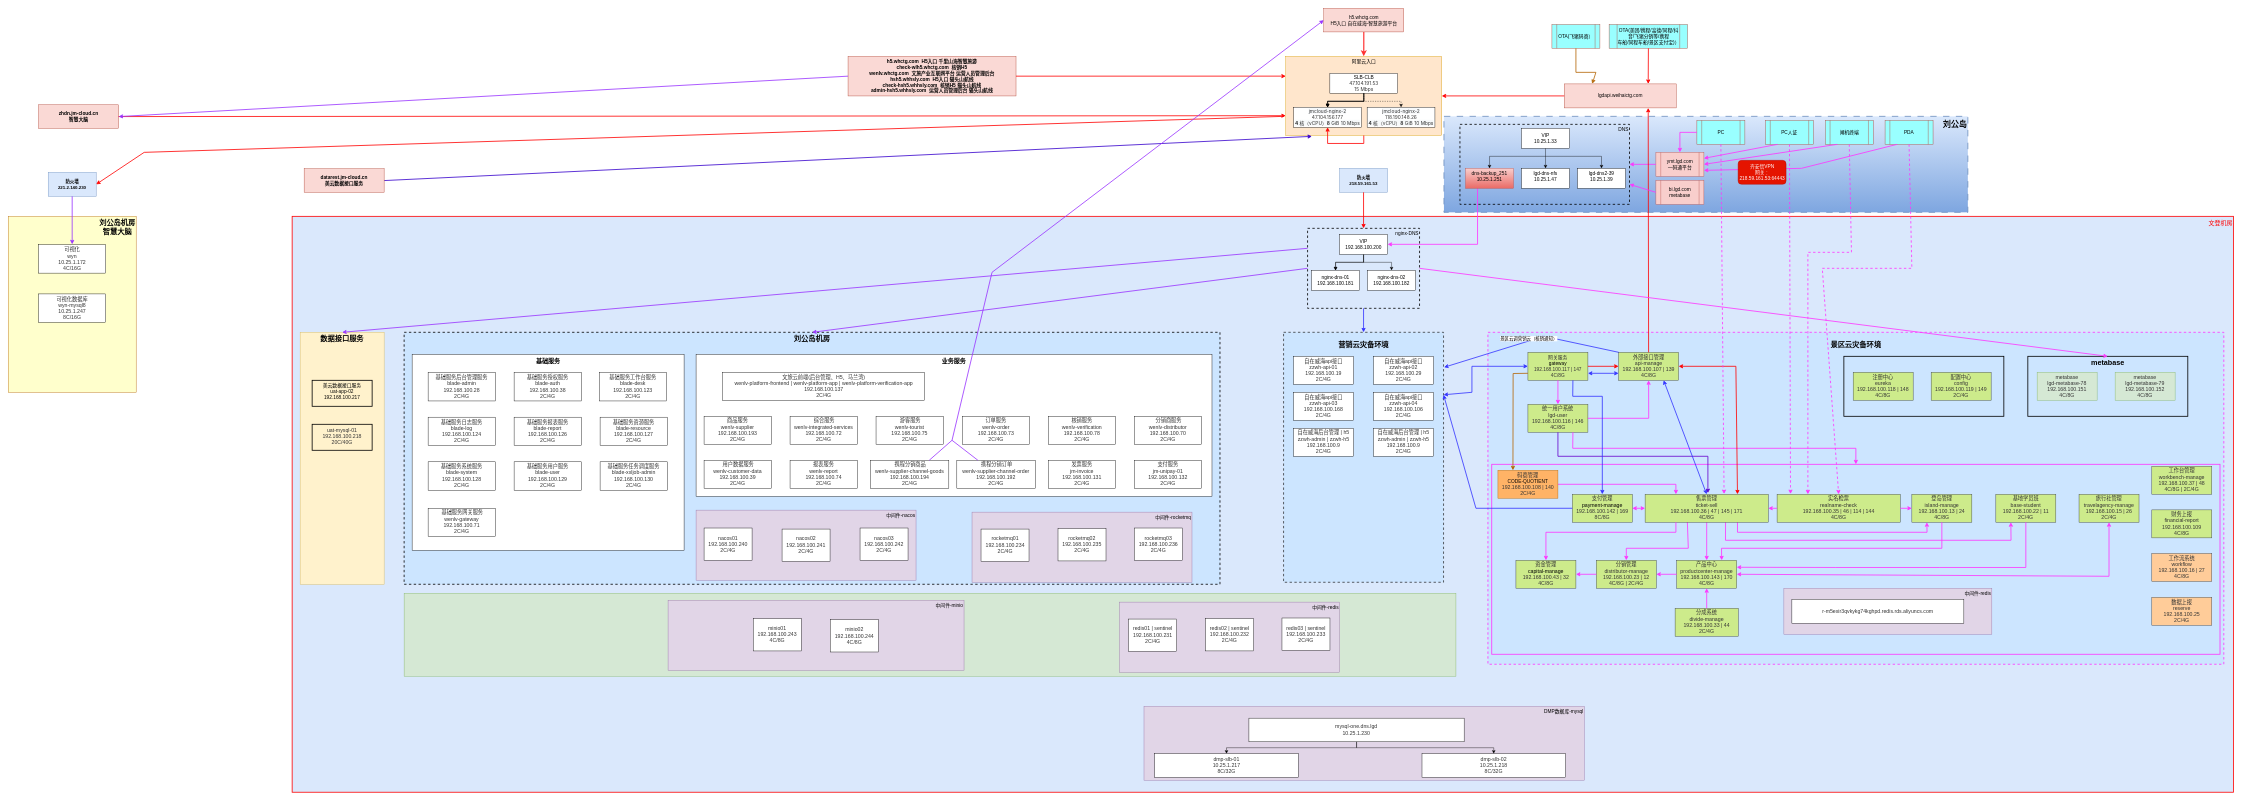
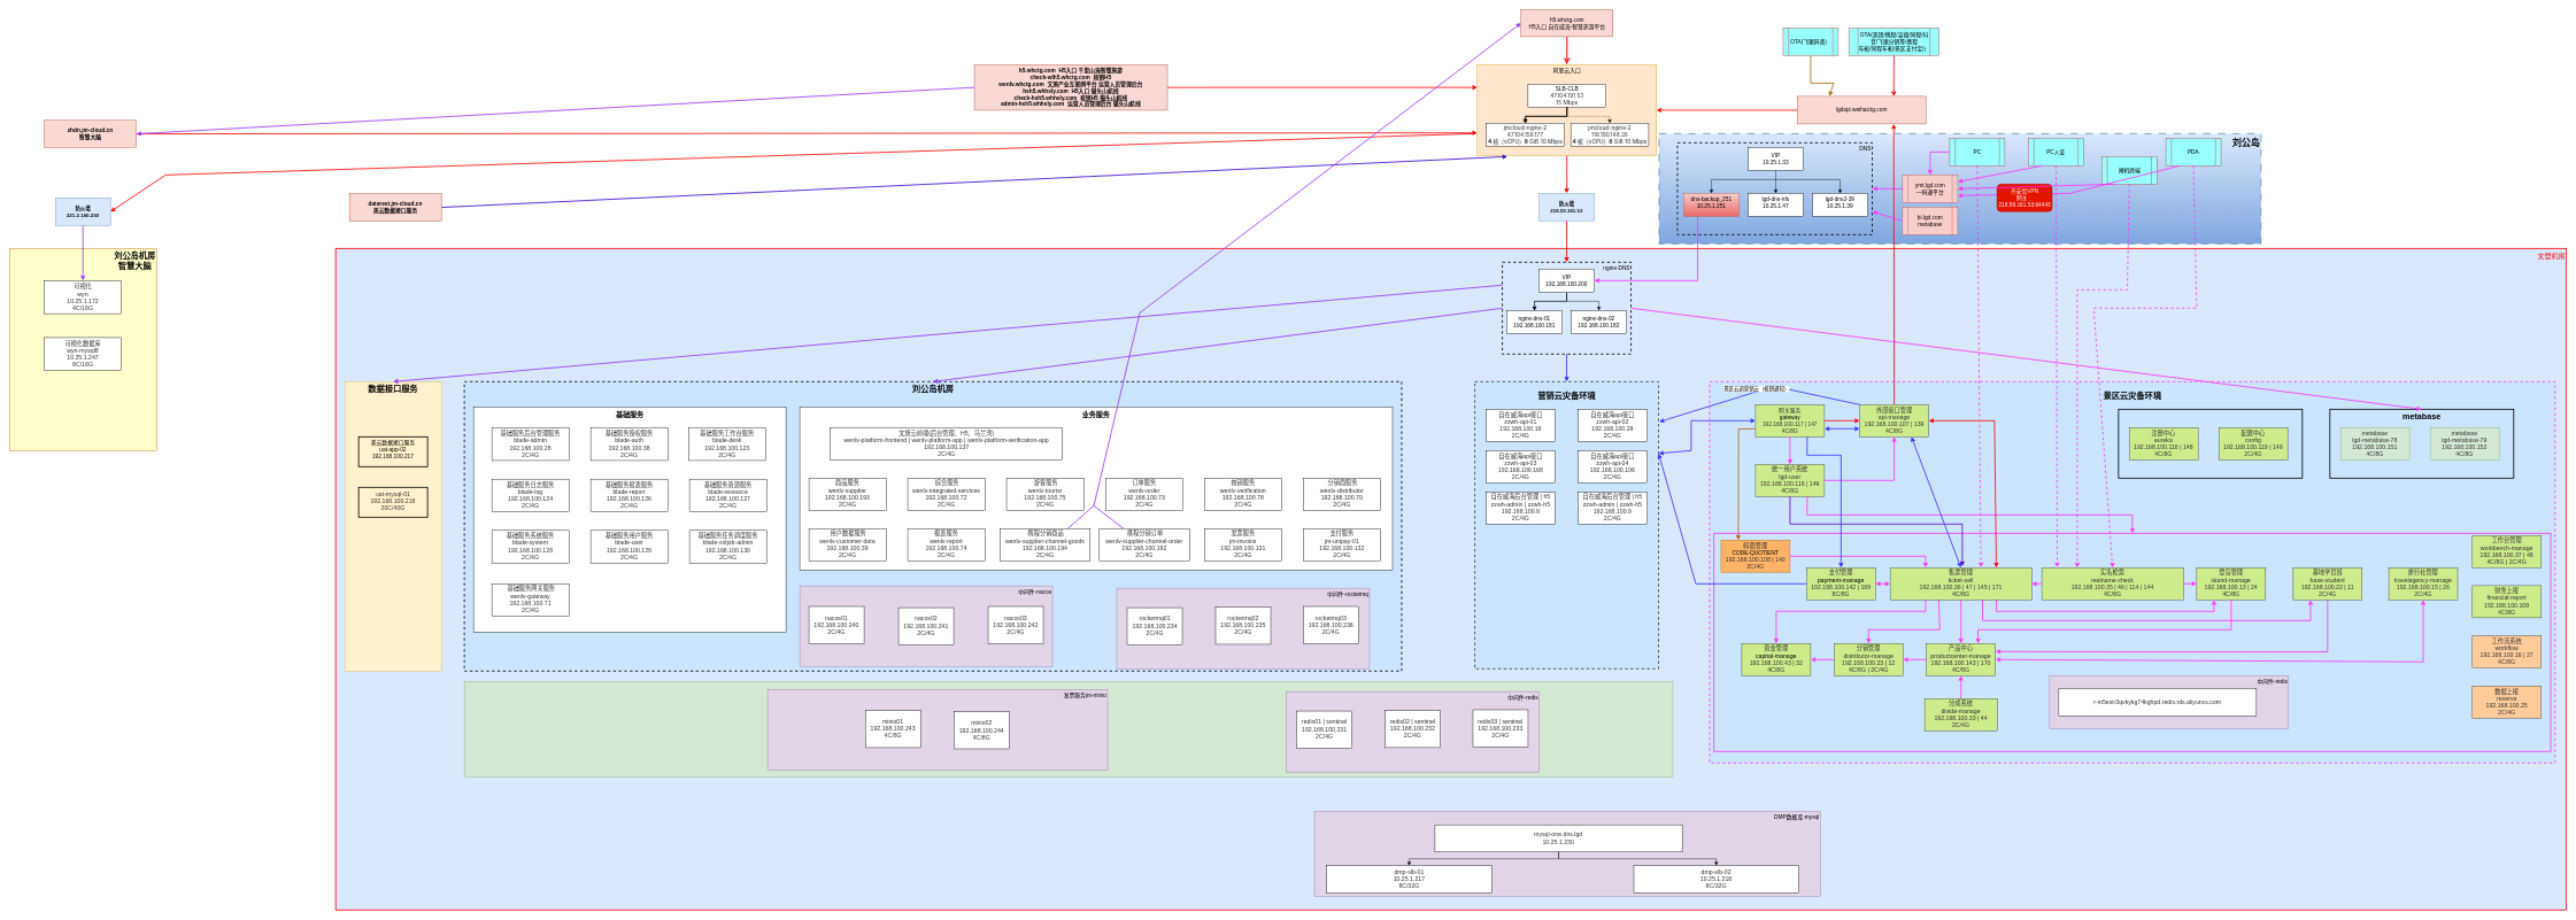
- <mxCell id="49" value="闸机终端" style="shape=process;whiteSpace=wrap;html=1;backgroundOutline=1;fillColor=#99FFFF;strokeColor=#ae4132;" parent="1" vertex="1"><mxGeometry x="4563.5" y="300" width="120" height="60" as="geometry" /></mxCell>
+ <mxCell id="49" value="闸机终端" style="shape=process;whiteSpace=wrap;html=1;backgroundOutline=1;fillColor=#99FFFF;strokeColor=#ae4132;" parent="1" vertex="1"><mxGeometry x="4573.5" y="340" width="120" height="60" as="geometry" /></mxCell>
- <mxCell id="96" value="" style="edgeStyle=orthogonalEdgeStyle;rounded=0;orthogonalLoop=1;jettySize=auto;html=1;strokeColor=#FF0000;strokeWidth=2;" parent="1" source="31" target="33" edge="1"><mxGeometry relative="1" as="geometry" /></mxCell>
+ <mxCell id="96" value="" style="edgeStyle=orthogonalEdgeStyle;rounded=0;orthogonalLoop=1;jettySize=auto;html=1;strokeColor=#FF0000;strokeWidth=2;" parent="1" source="31" target="95" edge="1"><mxGeometry relative="1" as="geometry" /></mxCell>
- <mxCell id="161" value="中间件-minio" style="rounded=0;whiteSpace=wrap;html=1;align=right;verticalAlign=top;fillColor=#e1d5e7;strokeColor=#9673a6;" parent="160" vertex="1"><mxGeometry width="740" height="175.38" as="geometry" /></mxCell>
+ <mxCell id="161" value="发票服务jm-minio" style="rounded=0;whiteSpace=wrap;html=1;align=right;verticalAlign=top;fillColor=#e1d5e7;strokeColor=#9673a6;" parent="160" vertex="1"><mxGeometry width="740" height="175.38" as="geometry" /></mxCell>
